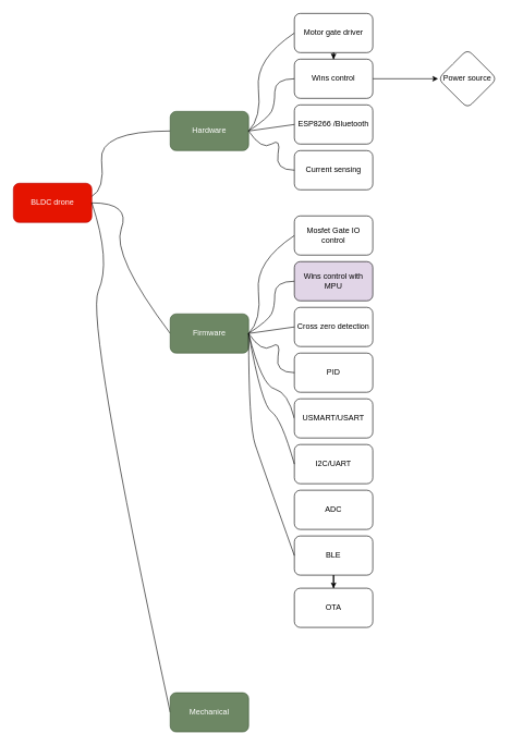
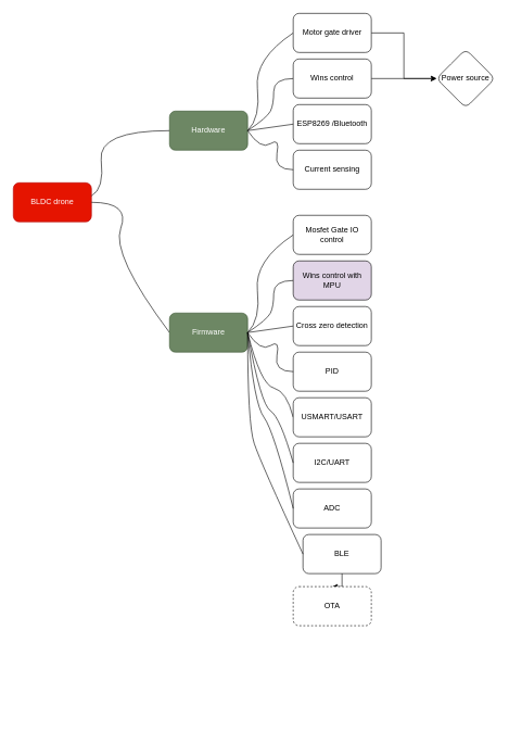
- <mxCell id="11" value="" style="edgeStyle=orthogonalEdgeStyle;rounded=0;orthogonalLoop=1;jettySize=auto;html=1;" parent="1" source="12" target="15" edge="1"><mxGeometry relative="1" as="geometry" /></mxCell>
+ <mxCell id="11" value="" style="edgeStyle=orthogonalEdgeStyle;rounded=0;orthogonalLoop=1;jettySize=auto;html=1;" parent="1" source="12" target="18" edge="1"><mxGeometry relative="1" as="geometry" /></mxCell>
- <mxCell id="16" value="ESP8266 /Bluetooth" style="rounded=1;whiteSpace=wrap;html=1;" parent="1" vertex="1"><mxGeometry x="450" y="160" width="120" height="60" as="geometry" /></mxCell>
+ <mxCell id="16" value="ESP8269 /Bluetooth" style="rounded=1;whiteSpace=wrap;html=1;" parent="1" vertex="1"><mxGeometry x="450" y="160" width="120" height="60" as="geometry" /></mxCell>
+ <mxCell id="34" value="" style="curved=1;endArrow=0;html=1;rounded=0;exitX=1;exitY=0.5;exitDx=0;exitDy=0;entryX=0;entryY=0.5;entryDx=0;entryDy=0;" parent="1" source="6" target="33" edge="1"><mxGeometry width="50" height="50" relative="1" as="geometry"><mxPoint x="390" y="520" as="sourcePoint" /><mxPoint x="460" y="720" as="targetPoint" /><Array as="points"><mxPoint x="390" y="620" /><mxPoint x="420" y="660" /></Array></mxGeometry></mxCell>
- <mxCell id="7" value="" style="curved=1;endArrow=0;html=1;rounded=0;exitX=1;exitY=0.5;exitDx=0;exitDy=0;entryX=0;entryY=0.5;entryDx=0;entryDy=0;" parent="1" source="2" target="8" edge="1"><mxGeometry width="50" height="50" relative="1" as="geometry"><mxPoint x="150" y="320" as="sourcePoint" /><mxPoint x="260" y="550" as="targetPoint" /><Array as="points"><mxPoint x="170" y="400" /><mxPoint x="130" y="490" /></Array></mxGeometry></mxCell>
- <mxCell id="36" value="BLE" style="rounded=1;whiteSpace=wrap;html=1;" vertex="1" parent="1"><mxGeometry x="450" y="820" width="120" height="60" as="geometry" /></mxCell>
+ <mxCell id="36" value="BLE" style="rounded=1;whiteSpace=wrap;html=1;" vertex="1" parent="1"><mxGeometry x="465" y="820" width="120" height="60" as="geometry" /></mxCell>
- <mxCell id="37" value="OTA" style="rounded=1;whiteSpace=wrap;html=1;" vertex="1" parent="1"><mxGeometry x="450" y="900" width="120" height="60" as="geometry" /></mxCell>
+ <mxCell id="37" value="OTA" style="rounded=1;whiteSpace=wrap;html=1;dashed=1;" vertex="1" parent="1"><mxGeometry x="450" y="900" width="120" height="60" as="geometry" /></mxCell>
- <mxCell id="8" value="Mechanical" style="rounded=1;whiteSpace=wrap;html=1;fillColor=#6d8764;fontColor=#ffffff;strokeColor=#3A5431;" parent="1" vertex="1"><mxGeometry x="260" y="1060" width="120" height="60" as="geometry" /></mxCell>
